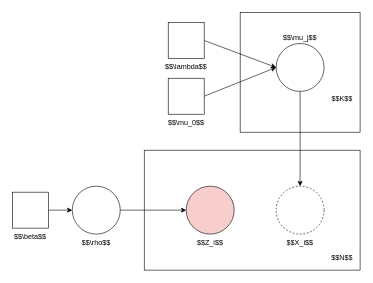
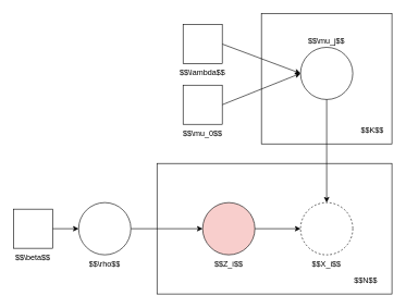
- <mxCell id="8" value="$$K$$" style="text;html=1;strokeColor=none;fillColor=none;align=center;verticalAlign=middle;whiteSpace=wrap;rounded=0;" parent="1" vertex="1"><mxGeometry x="550" y="155" width="40" height="20" as="geometry" /></mxCell>
+ <mxCell id="8" value="$$K$$" style="text;html=1;strokeColor=none;fillColor=none;align=center;verticalAlign=middle;whiteSpace=wrap;rounded=0;" parent="1" vertex="1"><mxGeometry x="550" y="190" width="40" height="20" as="geometry" /></mxCell>
+ <mxCell id="4" style="edgeStyle=orthogonalEdgeStyle;rounded=0;orthogonalLoop=1;jettySize=auto;html=1;exitX=1;exitY=0.5;exitDx=0;exitDy=0;" parent="1" source="5" target="3" edge="1"><mxGeometry relative="1" as="geometry" /></mxCell>
- <mxCell id="6" value="$$N$$" style="text;html=1;strokeColor=none;fillColor=none;align=center;verticalAlign=middle;whiteSpace=wrap;rounded=0;" parent="1" vertex="1"><mxGeometry x="550" y="420" width="40" height="20" as="geometry" /></mxCell>
+ <mxCell id="6" value="$$N$$" style="text;html=1;strokeColor=none;fillColor=none;align=center;verticalAlign=middle;whiteSpace=wrap;rounded=0;" parent="1" vertex="1"><mxGeometry x="540" y="420" width="40" height="20" as="geometry" /></mxCell>
